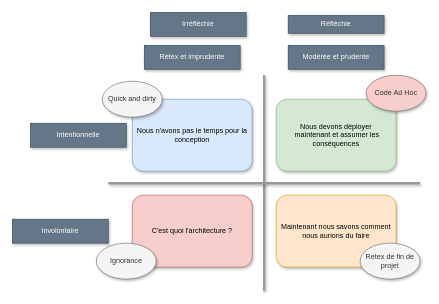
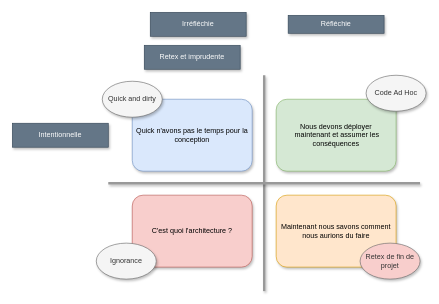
- <mxCell id="11" value="Modérée et prudente" style="text;html=1;strokeColor=#314354;fillColor=#647687;align=center;verticalAlign=middle;whiteSpace=wrap;rounded=0;fontColor=#ffffff;shadow=1;" vertex="1" parent="1"><mxGeometry x="480" y="75" width="160" height="40" as="geometry" /></mxCell>
- <mxCell id="14" value="Code Ad Hoc" style="ellipse;whiteSpace=wrap;html=1;fillColor=#f8cecc;fontColor=#333333;strokeColor=#666666;shadow=1;" vertex="1" parent="1"><mxGeometry x="610" y="125" width="100" height="60" as="geometry" /></mxCell>
+ <mxCell id="14" value="Code Ad Hoc" style="ellipse;whiteSpace=wrap;html=1;fillColor=#f5f5f5;fontColor=#333333;strokeColor=#666666;shadow=1;" vertex="1" parent="1"><mxGeometry x="610" y="125" width="100" height="60" as="geometry" /></mxCell>
- <mxCell id="8" value="Intentionnelle" style="text;html=1;strokeColor=#314354;fillColor=#647687;align=center;verticalAlign=middle;whiteSpace=wrap;rounded=0;fontColor=#ffffff;shadow=1;" vertex="1" parent="1"><mxGeometry x="50" y="205" width="160" height="40" as="geometry" /></mxCell>
+ <mxCell id="8" value="Intentionnelle" style="text;html=1;strokeColor=#314354;fillColor=#647687;align=center;verticalAlign=middle;whiteSpace=wrap;rounded=0;fontColor=#ffffff;shadow=1;" vertex="1" parent="1"><mxGeometry x="20" y="205" width="160" height="40" as="geometry" /></mxCell>
- <mxCell id="2" value="Nous n'avons pas le temps pour la conception" style="rounded=1;whiteSpace=wrap;html=1;fillColor=#dae8fc;strokeColor=#6c8ebf;shadow=1;" vertex="1" parent="1"><mxGeometry y="165" width="200" height="120" as="geometry" x="220" /></mxCell>
+ <mxCell id="2" value="Quick n'avons pas le temps pour la conception" style="rounded=1;whiteSpace=wrap;html=1;fillColor=#dae8fc;strokeColor=#6c8ebf;shadow=1;" vertex="1" parent="1"><mxGeometry y="165" width="200" height="120" as="geometry" x="220" /></mxCell>
- <mxCell id="9" value="Involontaire" style="text;html=1;strokeColor=#314354;fillColor=#647687;align=center;verticalAlign=middle;whiteSpace=wrap;rounded=0;fontColor=#ffffff;shadow=1;" vertex="1" parent="1"><mxGeometry x="20" y="365" width="160" height="40" as="geometry" /></mxCell>
- <mxCell id="15" value="Retex de fin de projet" style="ellipse;whiteSpace=wrap;html=1;fillColor=#f5f5f5;fontColor=#333333;strokeColor=#666666;shadow=1;" vertex="1" parent="1"><mxGeometry x="600" y="405" width="100" height="60" as="geometry" /></mxCell>
+ <mxCell id="15" value="Retex de fin de projet" style="ellipse;whiteSpace=wrap;html=1;fillColor=#f8cecc;fontColor=#333333;strokeColor=#666666;shadow=1;" vertex="1" parent="1"><mxGeometry x="600" y="405" width="100" height="60" as="geometry" /></mxCell>
